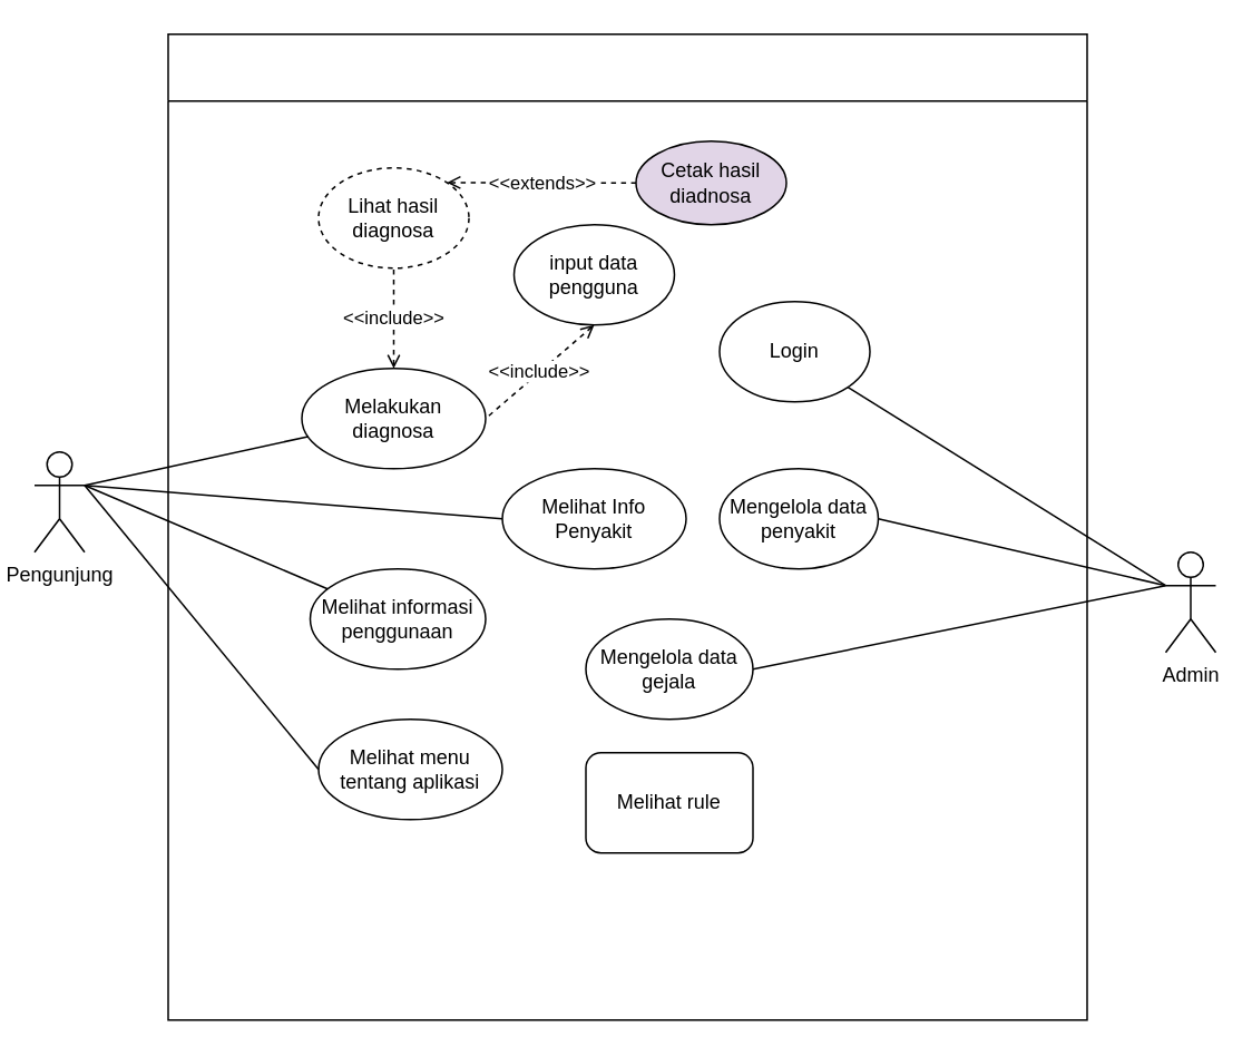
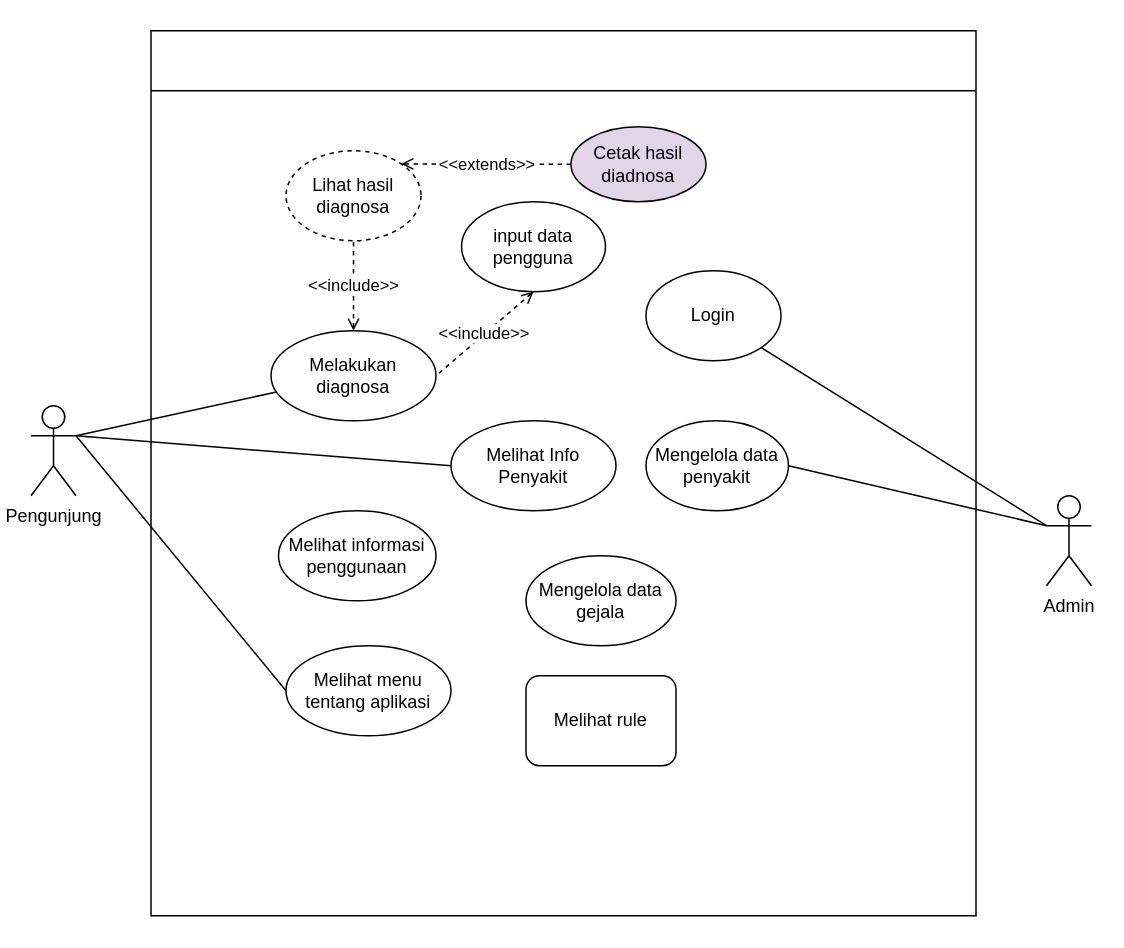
- <mxCell id="21" value="" style="endArrow=none;html=1;rounded=0;exitX=1;exitY=0.333;exitDx=0;exitDy=0;exitPerimeter=0;" edge="1" parent="1" source="18" target="5"><mxGeometry width="50" height="50" relative="1" as="geometry"><mxPoint x="290" y="330" as="sourcePoint" /><mxPoint x="210" y="370" as="targetPoint" /></mxGeometry></mxCell>
- <mxCell id="25" value="" style="endArrow=none;html=1;rounded=0;entryX=0;entryY=0.333;entryDx=0;entryDy=0;entryPerimeter=0;exitX=1;exitY=0.5;exitDx=0;exitDy=0;" edge="1" parent="1" source="15" target="17"><mxGeometry width="50" height="50" relative="1" as="geometry"><mxPoint x="380" y="280" as="sourcePoint" /><mxPoint x="430" y="230" as="targetPoint" /></mxGeometry></mxCell>
